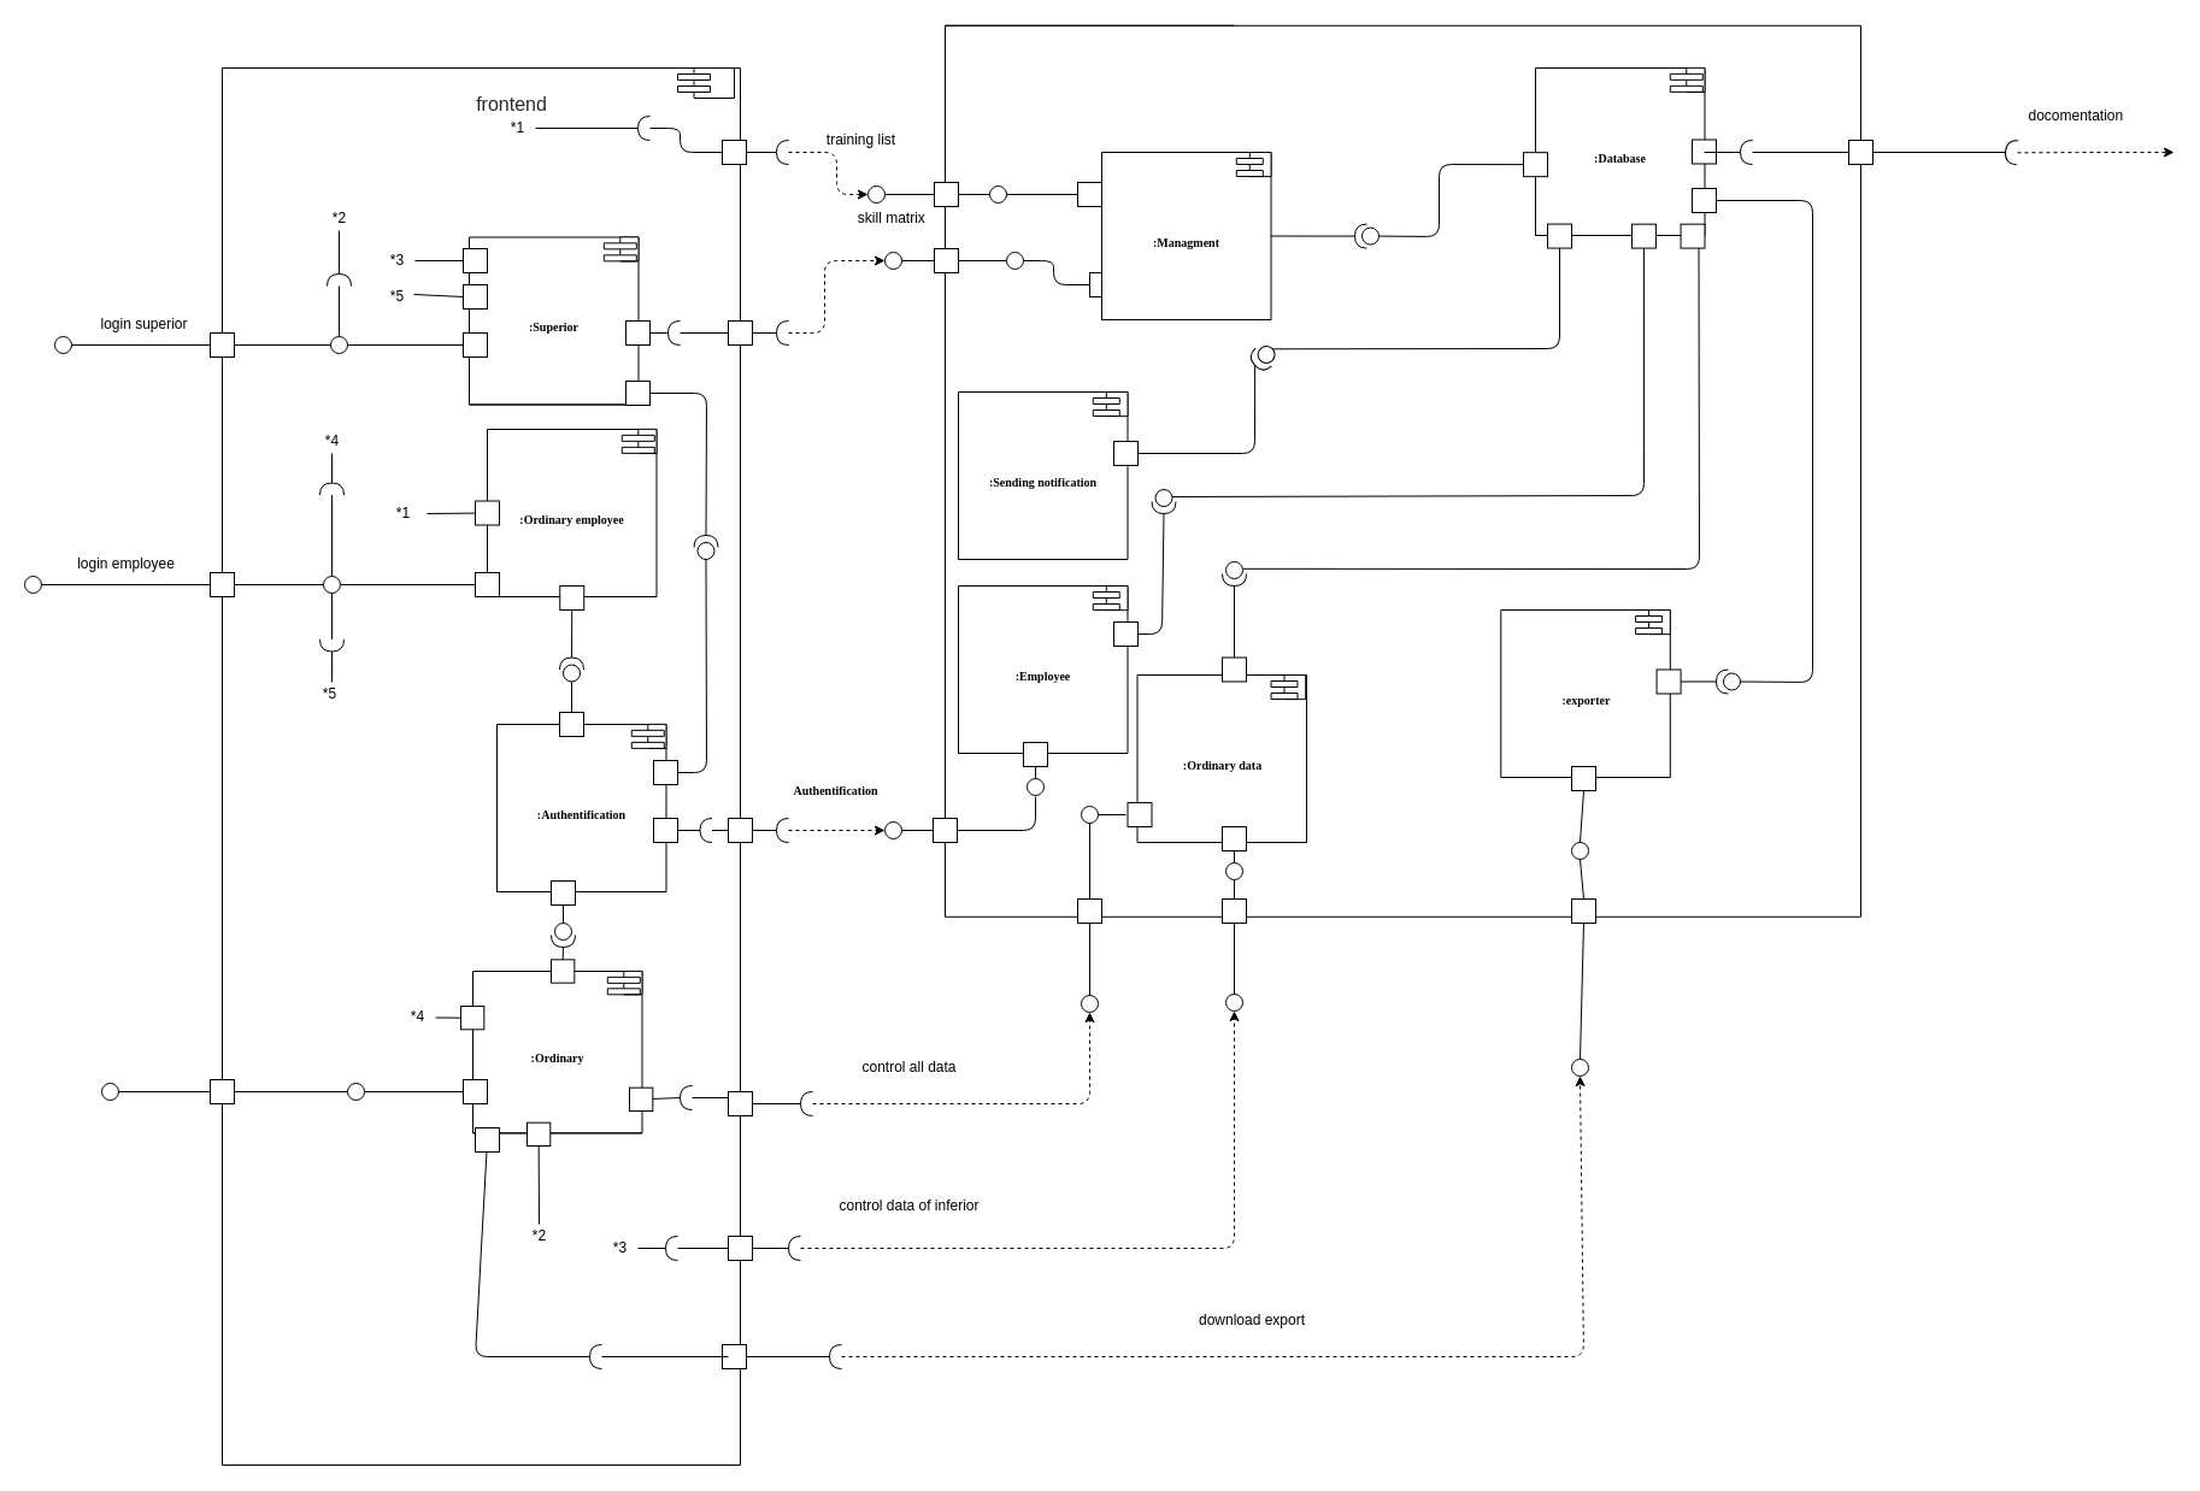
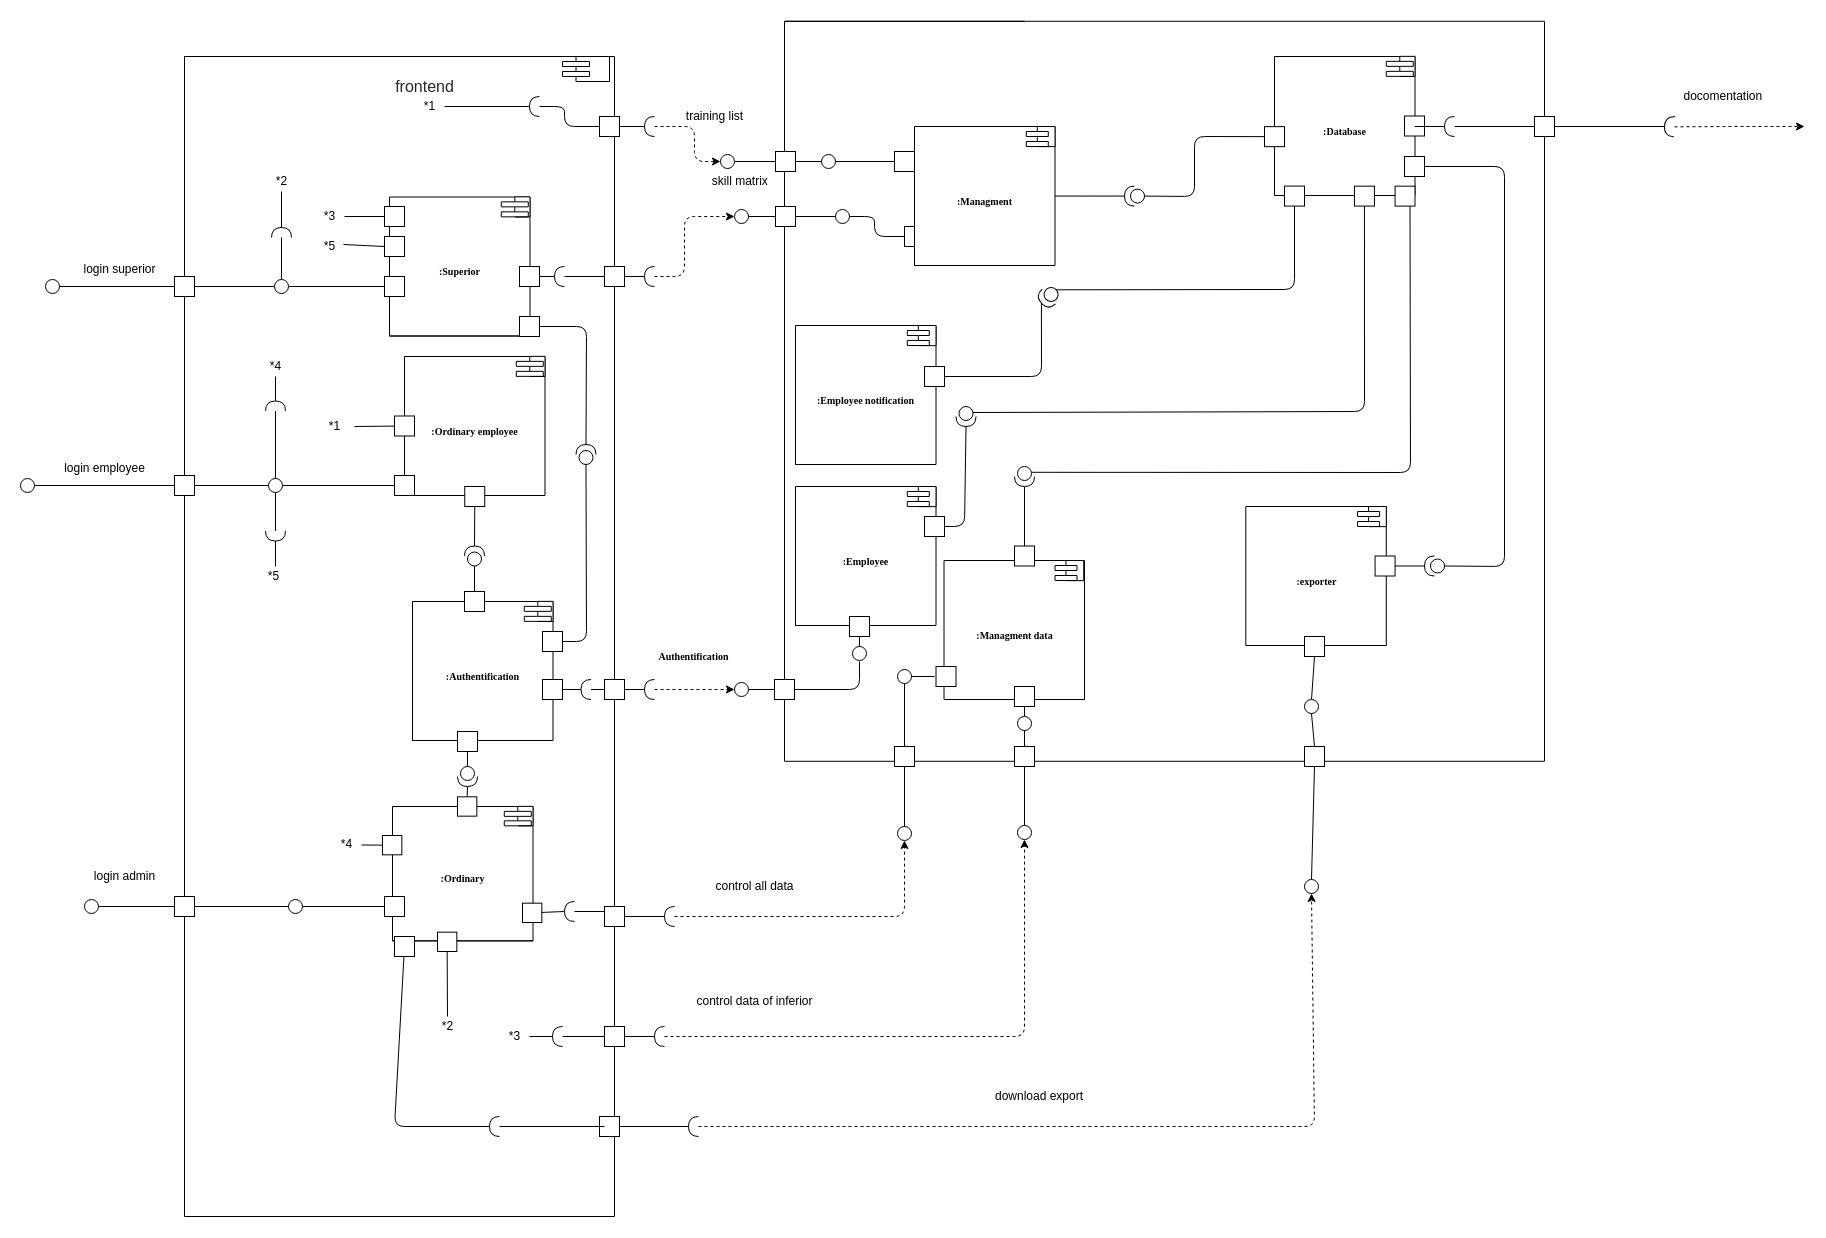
- <mxCell id="51" value=":Sending notification" style="shape=folder;fontStyle=1;spacingTop=10;tabWidth=230;tabHeight=480;tabPosition=left;html=1;rounded=0;shadow=0;comic=0;labelBackgroundColor=none;strokeWidth=1;fontFamily=Verdana;fontSize=10;align=center;" parent="1" vertex="1"><mxGeometry x="795" y="325" width="140.5" height="139" as="geometry" /></mxCell>
+ <mxCell id="51" value=":Employee notification" style="shape=folder;fontStyle=1;spacingTop=10;tabWidth=230;tabHeight=480;tabPosition=left;html=1;rounded=0;shadow=0;comic=0;labelBackgroundColor=none;strokeWidth=1;fontFamily=Verdana;fontSize=10;align=center;" parent="1" vertex="1"><mxGeometry x="795" y="325" width="140.5" height="139" as="geometry" /></mxCell>
- <mxCell id="135" value=":Ordinary data" style="shape=folder;fontStyle=1;spacingTop=10;tabWidth=230;tabHeight=480;tabPosition=left;html=1;rounded=0;shadow=0;comic=0;labelBackgroundColor=none;strokeWidth=1;fontFamily=Verdana;fontSize=10;align=center;" parent="1" vertex="1"><mxGeometry x="943.5" y="560" width="140.5" height="139" as="geometry" /></mxCell>
+ <mxCell id="135" value=":Managment data" style="shape=folder;fontStyle=1;spacingTop=10;tabWidth=230;tabHeight=480;tabPosition=left;html=1;rounded=0;shadow=0;comic=0;labelBackgroundColor=none;strokeWidth=1;fontFamily=Verdana;fontSize=10;align=center;" parent="1" vertex="1"><mxGeometry x="943.5" y="560" width="140.5" height="139" as="geometry" /></mxCell>
+ <mxCell id="208" value="login admin" style="text;html=1;align=center;verticalAlign=middle;resizable=0;points=[];autosize=1;" parent="1" vertex="1"><mxGeometry x="84" y="866" width="80" height="20" as="geometry" /></mxCell>
